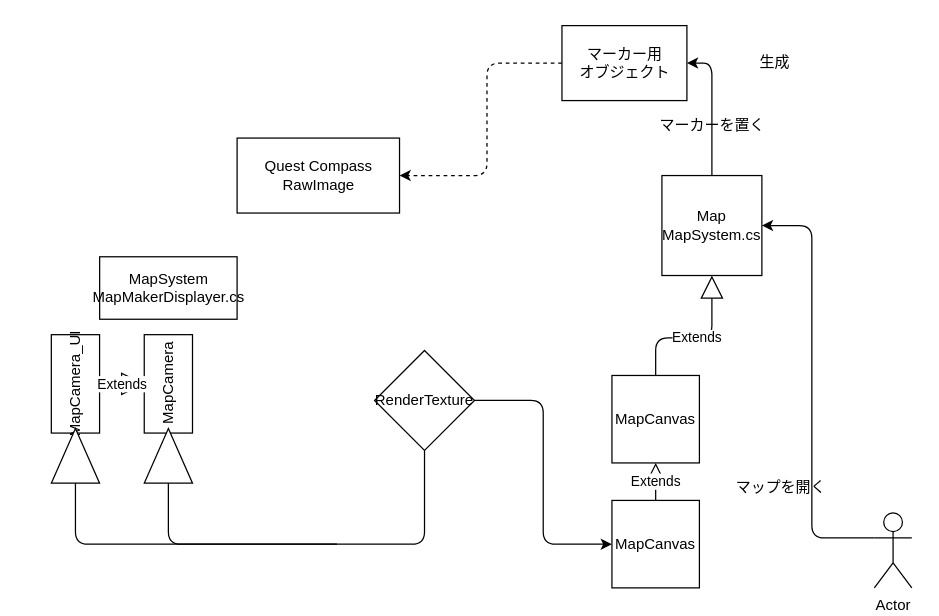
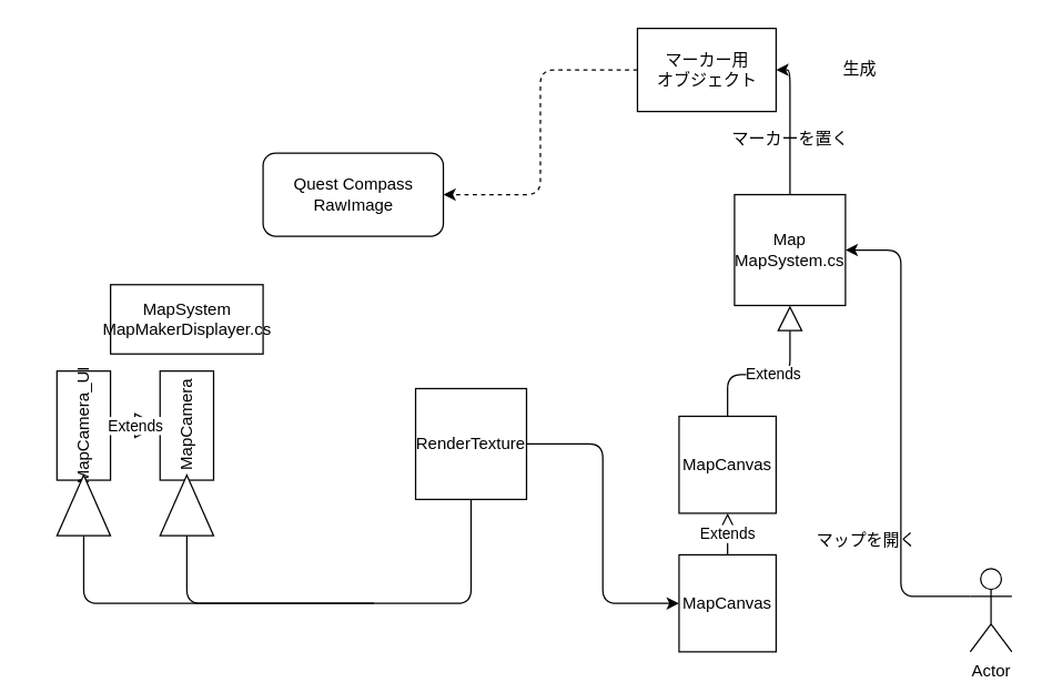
- <mxCell id="25" value="マーカー用&lt;br&gt;オブジェクト" style="html=1;" vertex="1" parent="1"><mxGeometry x="449" y="20" width="100" height="60" as="geometry" /></mxCell>
+ <mxCell id="25" value="マーカー用&lt;br&gt;オブジェクト" style="html=1;" vertex="1" parent="1"><mxGeometry x="459" y="20" width="100" height="60" as="geometry" /></mxCell>
- <mxCell id="22" value="Quest Compass&lt;br&gt;RawImage" style="html=1;" vertex="1" parent="1"><mxGeometry x="189" y="110" width="130" height="60" as="geometry" /></mxCell>
+ <mxCell id="22" value="Quest Compass&lt;br&gt;RawImage" style="html=1;rounded=1;" vertex="1" parent="1"><mxGeometry x="189" y="110" width="130" height="60" as="geometry" /></mxCell>
- <mxCell id="15" value="RenderTexture" style="rhombus;whiteSpace=wrap;html=1;aspect=fixed;" vertex="1" parent="1"><mxGeometry x="299" y="280" width="80" height="80" as="geometry" /></mxCell>
+ <mxCell id="15" value="RenderTexture" style="whiteSpace=wrap;html=1;aspect=fixed;" vertex="1" parent="1"><mxGeometry x="299" y="280" width="80" height="80" as="geometry" /></mxCell>
